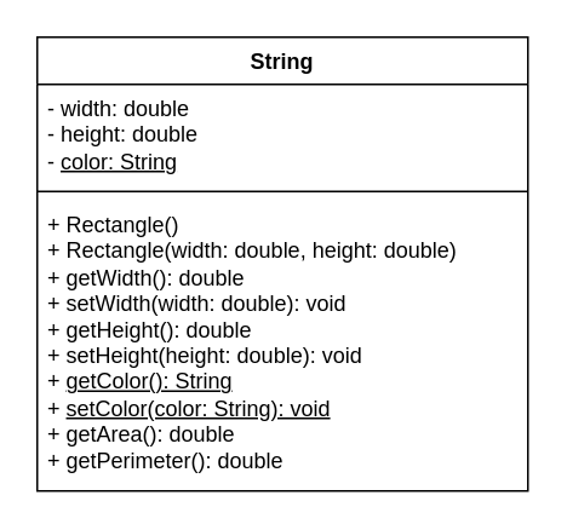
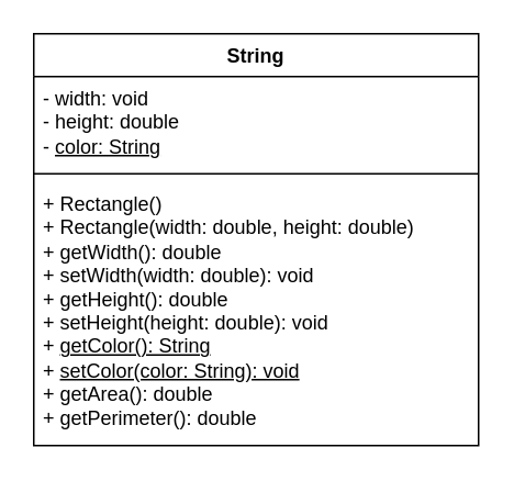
- <mxCell id="3" value="- width: double&amp;nbsp;&lt;br&gt;- height: double&lt;br&gt;- &lt;u&gt;color: String&lt;/u&gt;" style="text;strokeColor=none;fillColor=none;align=left;verticalAlign=top;spacingLeft=4;spacingRight=4;overflow=hidden;rotatable=0;points=[[0,0.5],[1,0.5]];portConstraint=eastwest;labelBorderColor=none;labelBackgroundColor=none;whiteSpace=wrap;html=1;" vertex="1" parent="2"><mxGeometry y="26" width="270" height="54" as="geometry" /></mxCell>
+ <mxCell id="3" value="- width: void&amp;nbsp;&lt;br&gt;- height: double&lt;br&gt;- &lt;u&gt;color: String&lt;/u&gt;" style="text;strokeColor=none;fillColor=none;align=left;verticalAlign=top;spacingLeft=4;spacingRight=4;overflow=hidden;rotatable=0;points=[[0,0.5],[1,0.5]];portConstraint=eastwest;labelBorderColor=none;labelBackgroundColor=none;whiteSpace=wrap;html=1;" vertex="1" parent="2"><mxGeometry y="26" width="270" height="54" as="geometry" /></mxCell>
